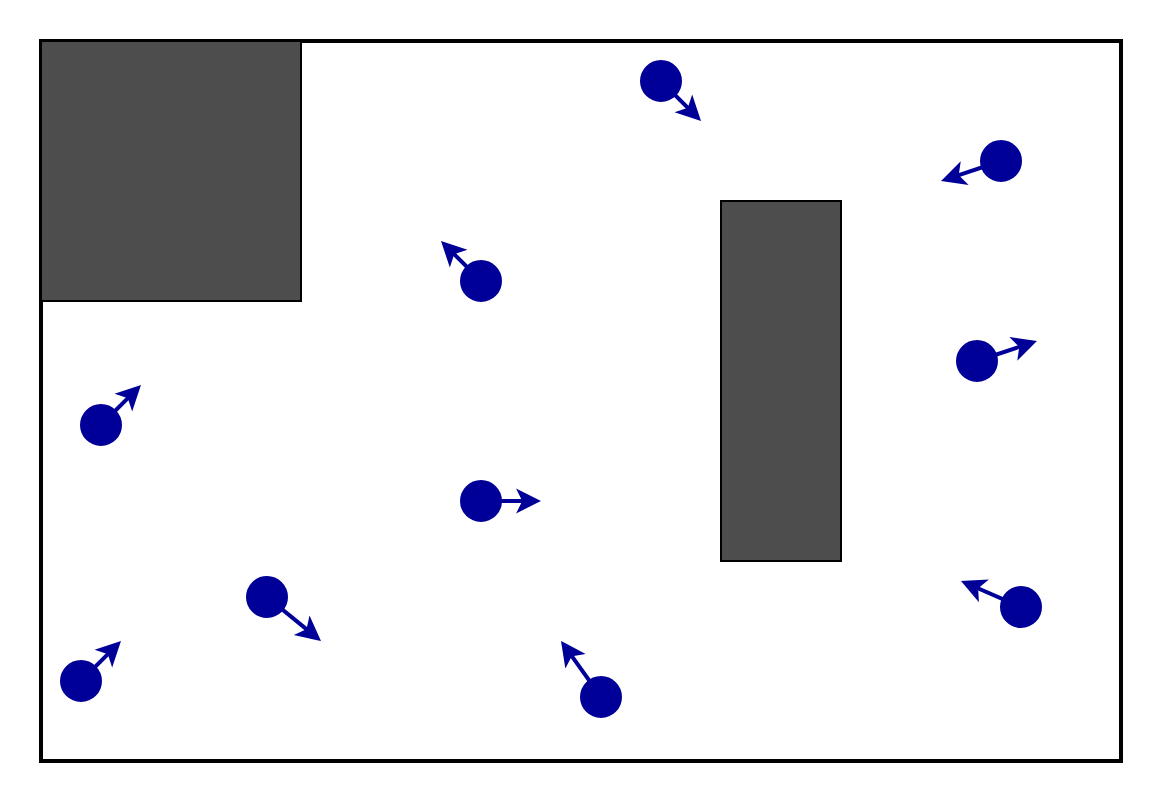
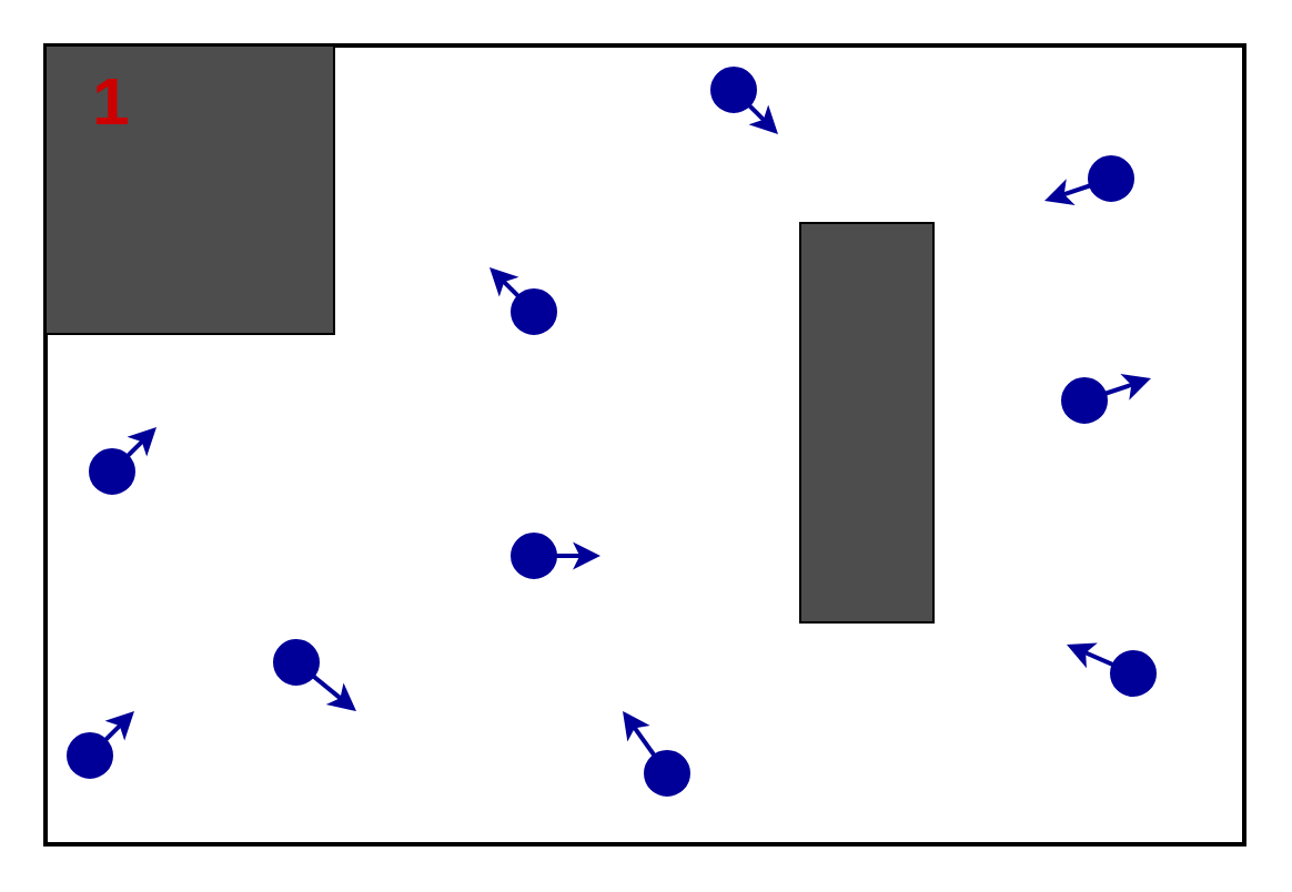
+ <mxCell id="25" value="1" style="text;html=1;strokeColor=none;fillColor=none;align=center;verticalAlign=middle;whiteSpace=wrap;rounded=0;fontColor=#CC0000;fontSize=30;fontStyle=1" vertex="1" parent="1"><mxGeometry x="20" y="30" width="60" height="30" as="geometry" /></mxCell>
